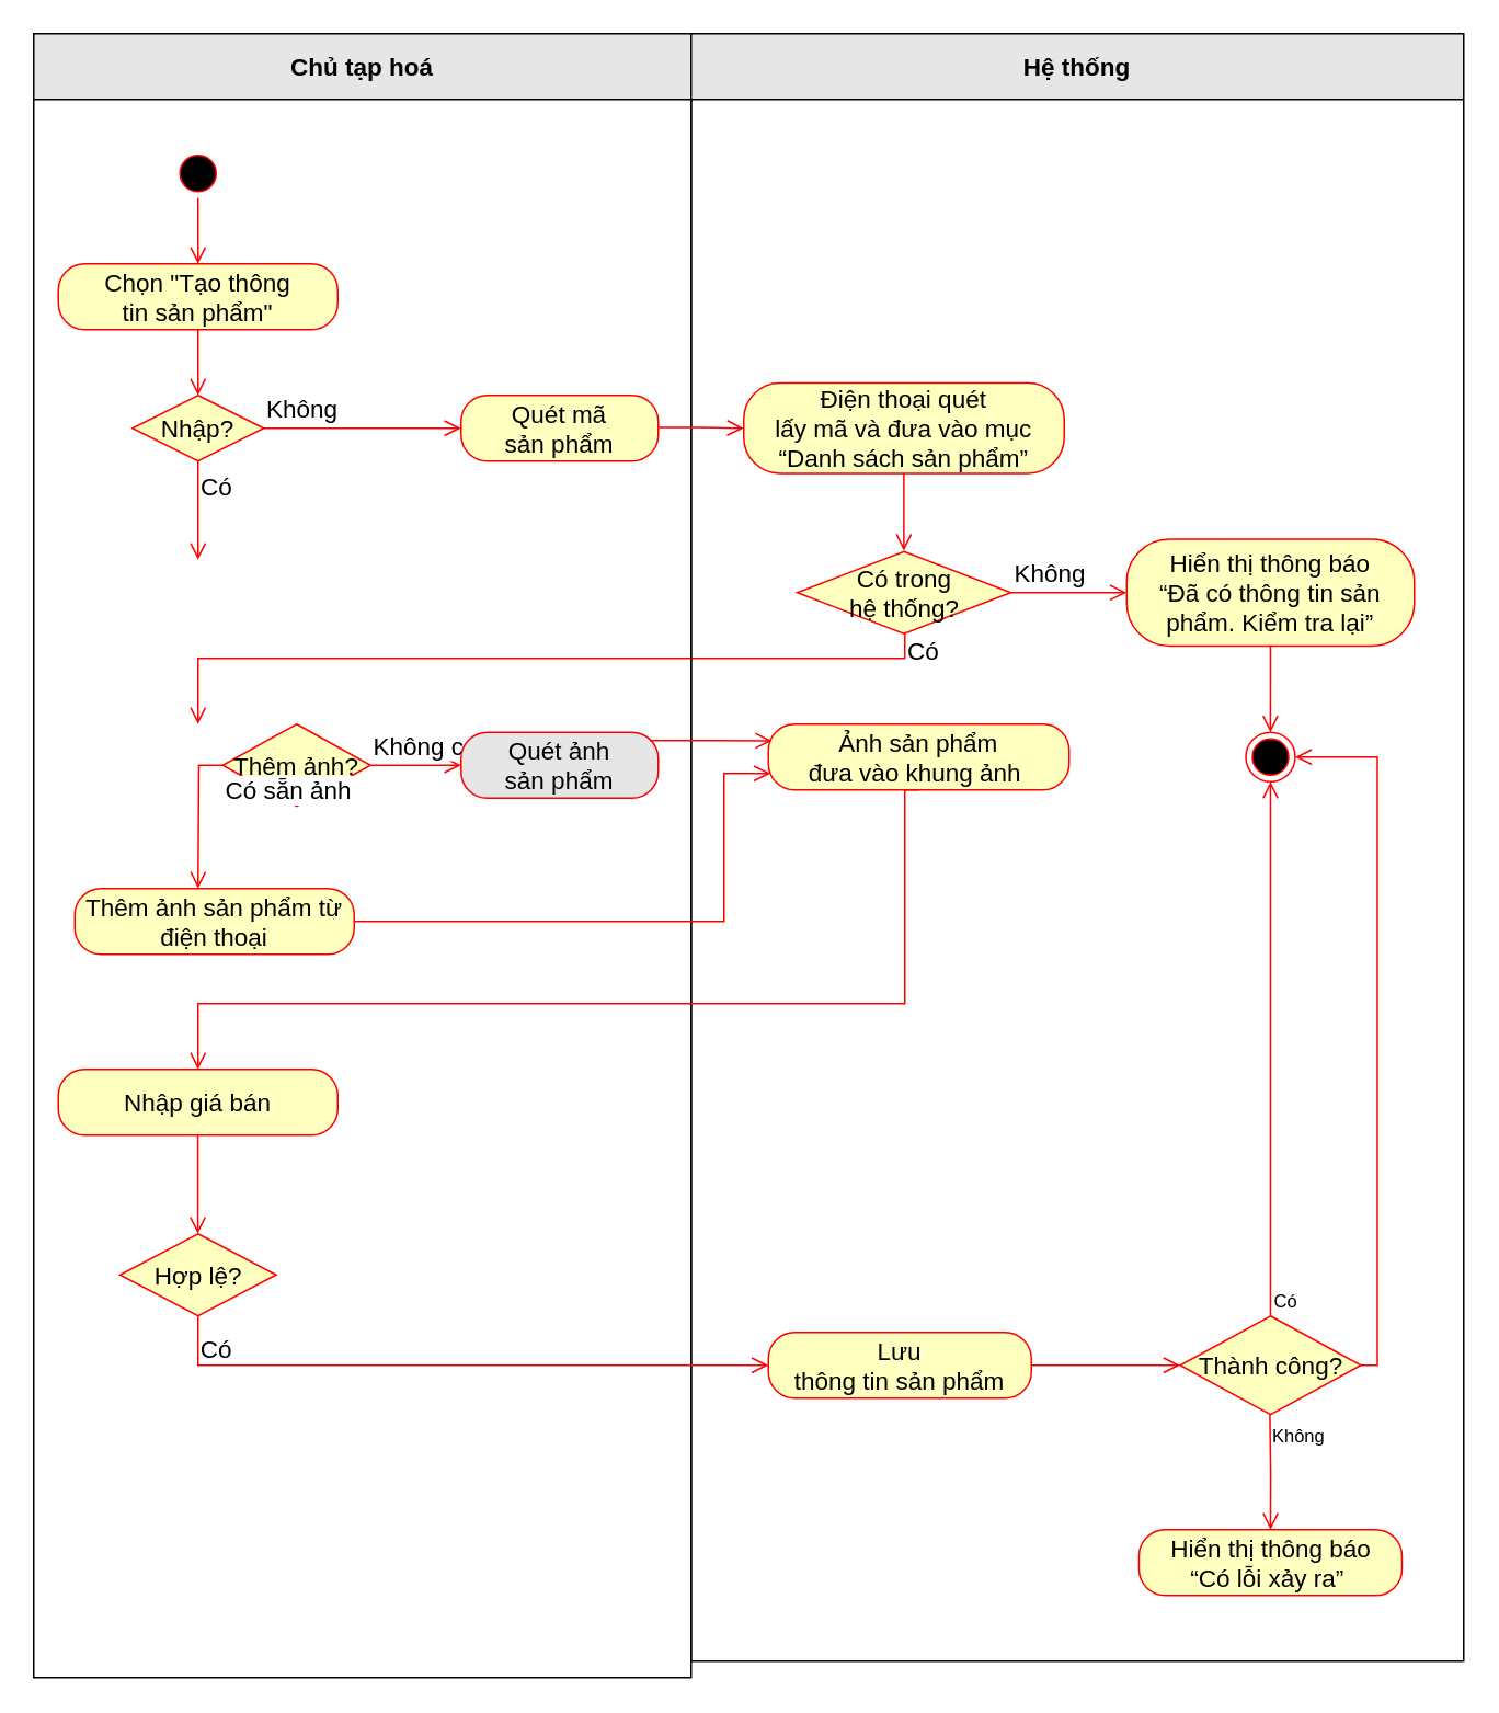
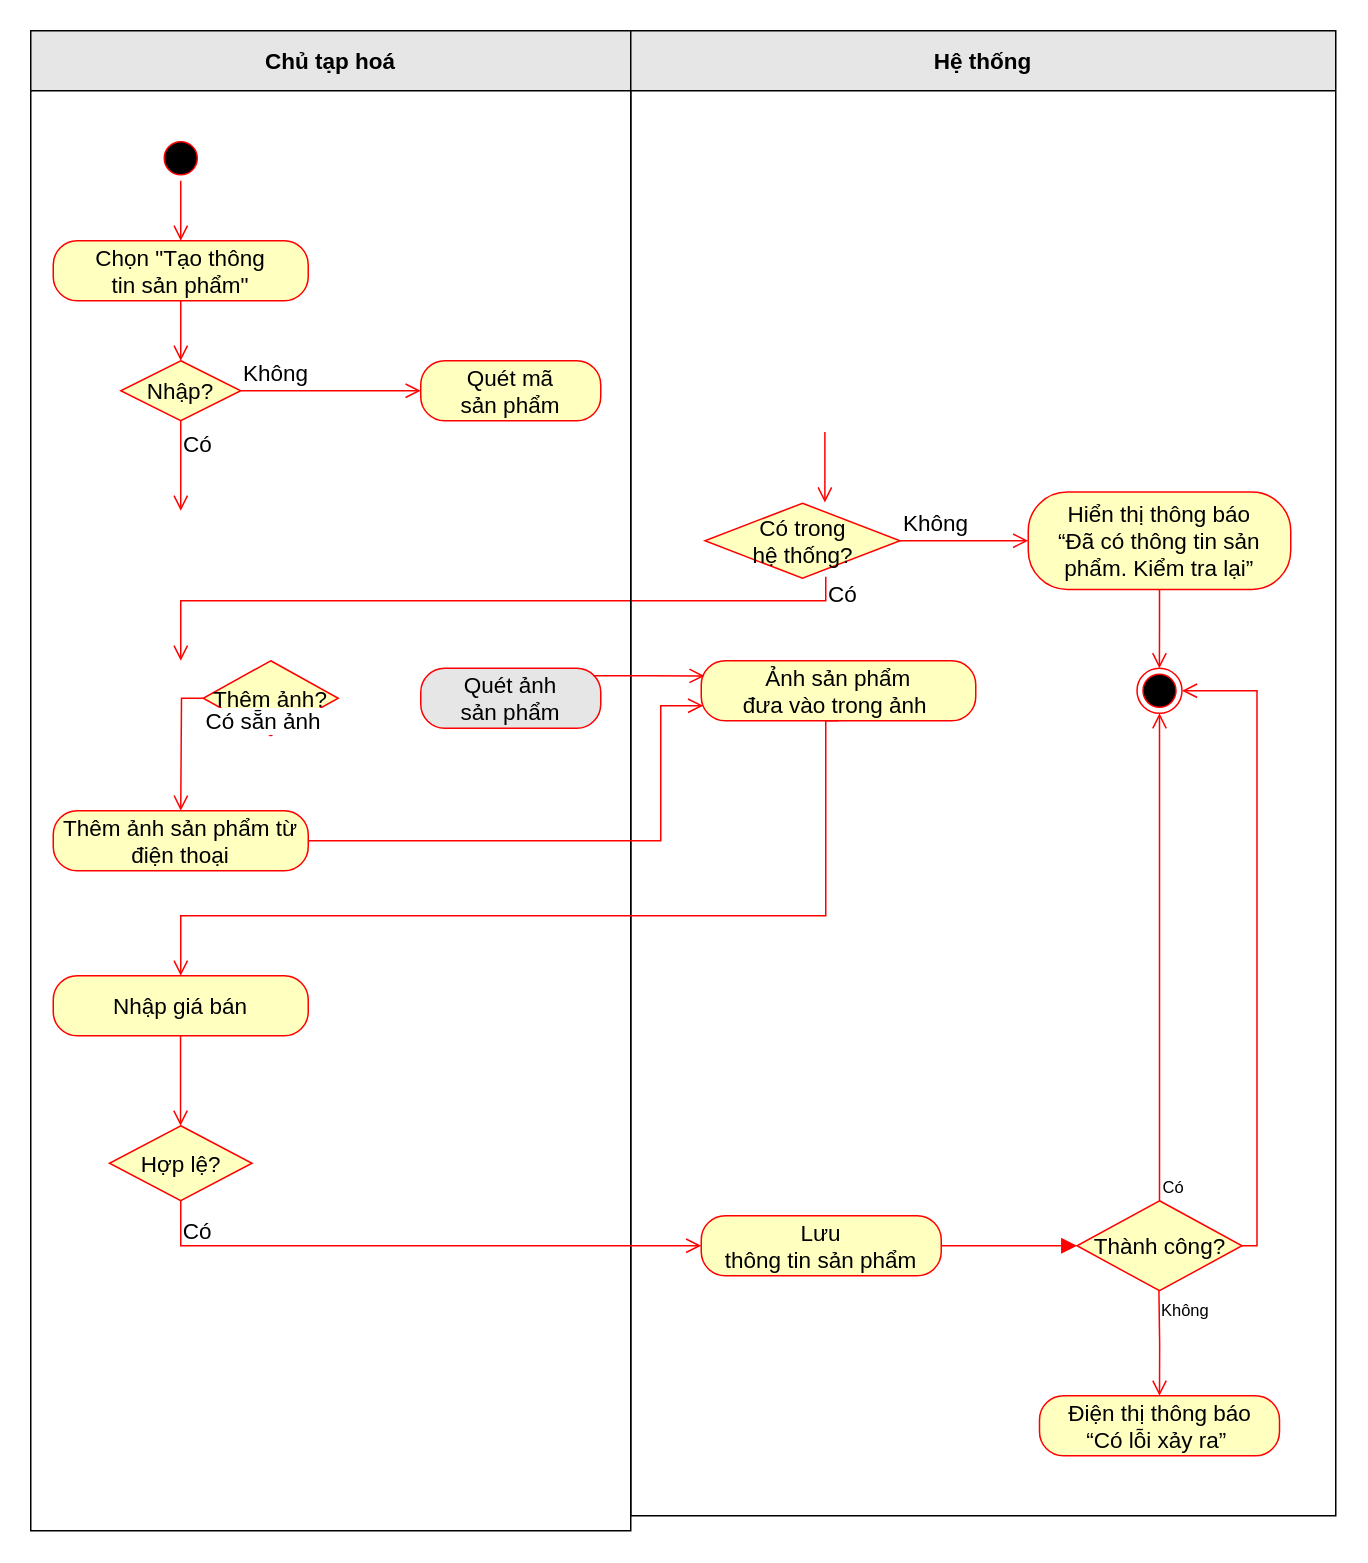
- <mxCell id="40" value="" style="edgeStyle=orthogonalEdgeStyle;html=1;verticalAlign=bottom;endArrow=open;endSize=8;strokeColor=#ff0000;rounded=0;exitX=1.002;exitY=0.487;exitDx=0;exitDy=0;exitPerimeter=0;entryX=0;entryY=0.5;entryDx=0;entryDy=0;startSize=7;" edge="1" parent="1" source="10" target="21"><mxGeometry relative="1" as="geometry"><mxPoint x="435" y="310" as="targetPoint" /><mxPoint x="435" y="250" as="sourcePoint" /></mxGeometry></mxCell>
- <mxCell id="21" value="Điện thoại quét &lt;br&gt;lấy mã và đưa vào mục &lt;br&gt;“Danh sách sản phẩm”" style="rounded=1;whiteSpace=wrap;html=1;arcSize=40;fontColor=#000000;fillColor=#ffffc0;strokeColor=#ff0000;fontSize=15;" vertex="1" parent="20"><mxGeometry x="32" y="212.5" width="195" height="55" as="geometry" /></mxCell>
- <mxCell id="22" value="Có trong &lt;br style=&quot;font-size: 15px;&quot;&gt;hệ thống?" style="rhombus;whiteSpace=wrap;html=1;fontColor=#000000;fillColor=#ffffc0;strokeColor=#ff0000;fontSize=15;" vertex="1" parent="20"><mxGeometry x="64.5" y="315" width="130" height="50" as="geometry" /></mxCell>
+ <mxCell id="22" value="Có trong &lt;br style=&quot;font-size: 15px;&quot;&gt;hệ thống?" style="rhombus;whiteSpace=wrap;html=1;fontColor=#000000;fillColor=#ffffc0;strokeColor=#ff0000;fontSize=15;" vertex="1" parent="20"><mxGeometry x="49.5" y="315" width="130" height="50" as="geometry" /></mxCell>
- <mxCell id="25" value="Ảnh sản phẩm &lt;br&gt;đưa vào khung ảnh&amp;nbsp;" style="rounded=1;whiteSpace=wrap;html=1;arcSize=40;fontColor=#000000;fillColor=#ffffc0;strokeColor=#ff0000;fontSize=15;" vertex="1" parent="20"><mxGeometry x="47" y="420" width="183" height="40" as="geometry" /></mxCell>
+ <mxCell id="25" value="Ảnh sản phẩm &lt;br&gt;đưa vào trong ảnh&amp;nbsp;" style="rounded=1;whiteSpace=wrap;html=1;arcSize=40;fontColor=#000000;fillColor=#ffffc0;strokeColor=#ff0000;fontSize=15;" vertex="1" parent="20"><mxGeometry x="47" y="420" width="183" height="40" as="geometry" /></mxCell>
- <mxCell id="13" value="Không có sẵn" style="edgeStyle=orthogonalEdgeStyle;html=1;align=left;verticalAlign=bottom;endArrow=open;endSize=8;strokeColor=#ff0000;rounded=0;fontSize=15;" edge="1" parent="2" source="12" target="15"><mxGeometry x="-1" relative="1" as="geometry"><mxPoint x="240" y="440" as="targetPoint" /></mxGeometry></mxCell>
- <mxCell id="11" value="Thêm ảnh sản phẩm từ điện thoại" style="rounded=1;whiteSpace=wrap;html=1;arcSize=40;fontColor=#000000;fillColor=#ffffc0;strokeColor=#ff0000;fontSize=15;" vertex="1" parent="2"><mxGeometry x="25" y="520" width="170" height="40" as="geometry" /></mxCell>
+ <mxCell id="11" value="Thêm ảnh sản phẩm từ điện thoại" style="rounded=1;whiteSpace=wrap;html=1;arcSize=40;fontColor=#000000;fillColor=#ffffc0;strokeColor=#ff0000;fontSize=15;" vertex="1" parent="2"><mxGeometry x="15" y="520" width="170" height="40" as="geometry" /></mxCell>
- <mxCell id="37" value="" style="edgeStyle=orthogonalEdgeStyle;html=1;verticalAlign=bottom;endArrow=open;endSize=8;strokeColor=#ff0000;rounded=0;exitX=1;exitY=0.5;exitDx=0;exitDy=0;entryX=0;entryY=0.5;entryDx=0;entryDy=0;" edge="1" parent="1" source="28" target="33"><mxGeometry relative="1" as="geometry"><mxPoint x="695" y="850" as="targetPoint" /><mxPoint x="695" y="790" as="sourcePoint" /></mxGeometry></mxCell>
+ <mxCell id="37" value="" style="edgeStyle=orthogonalEdgeStyle;html=1;verticalAlign=bottom;endArrow=block;endSize=8;strokeColor=#ff0000;rounded=0;exitX=1;exitY=0.5;exitDx=0;exitDy=0;entryX=0;entryY=0.5;entryDx=0;entryDy=0;" edge="1" parent="1" source="28" target="33"><mxGeometry relative="1" as="geometry"><mxPoint x="695" y="850" as="targetPoint" /><mxPoint x="695" y="790" as="sourcePoint" /></mxGeometry></mxCell>
- <mxCell id="27" value="Hiển thị thông báo &lt;br&gt;“Có lỗi xảy ra”&amp;nbsp;" style="rounded=1;whiteSpace=wrap;html=1;arcSize=40;fontColor=#000000;fillColor=#ffffc0;strokeColor=#ff0000;fontSize=15;" vertex="1" parent="20"><mxGeometry x="272.5" y="910" width="160" height="40" as="geometry" /></mxCell>
+ <mxCell id="27" value="Điện thị thông báo &lt;br&gt;“Có lỗi xảy ra”&amp;nbsp;" style="rounded=1;whiteSpace=wrap;html=1;arcSize=40;fontColor=#000000;fillColor=#ffffc0;strokeColor=#ff0000;fontSize=15;" vertex="1" parent="20"><mxGeometry x="272.5" y="910" width="160" height="40" as="geometry" /></mxCell>
